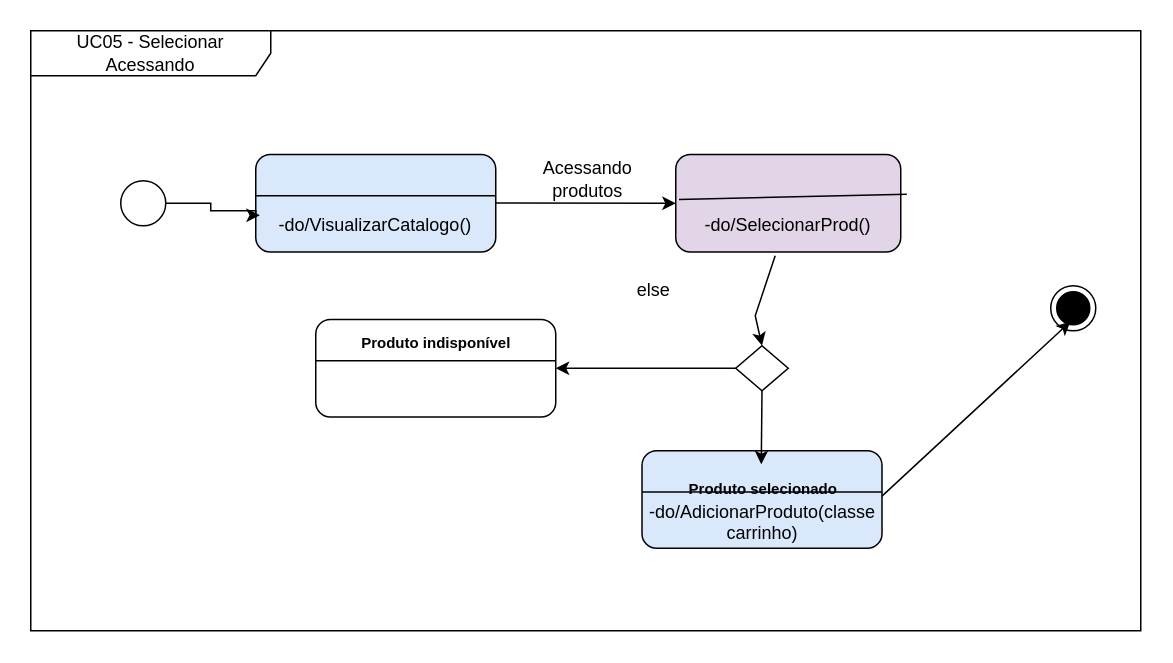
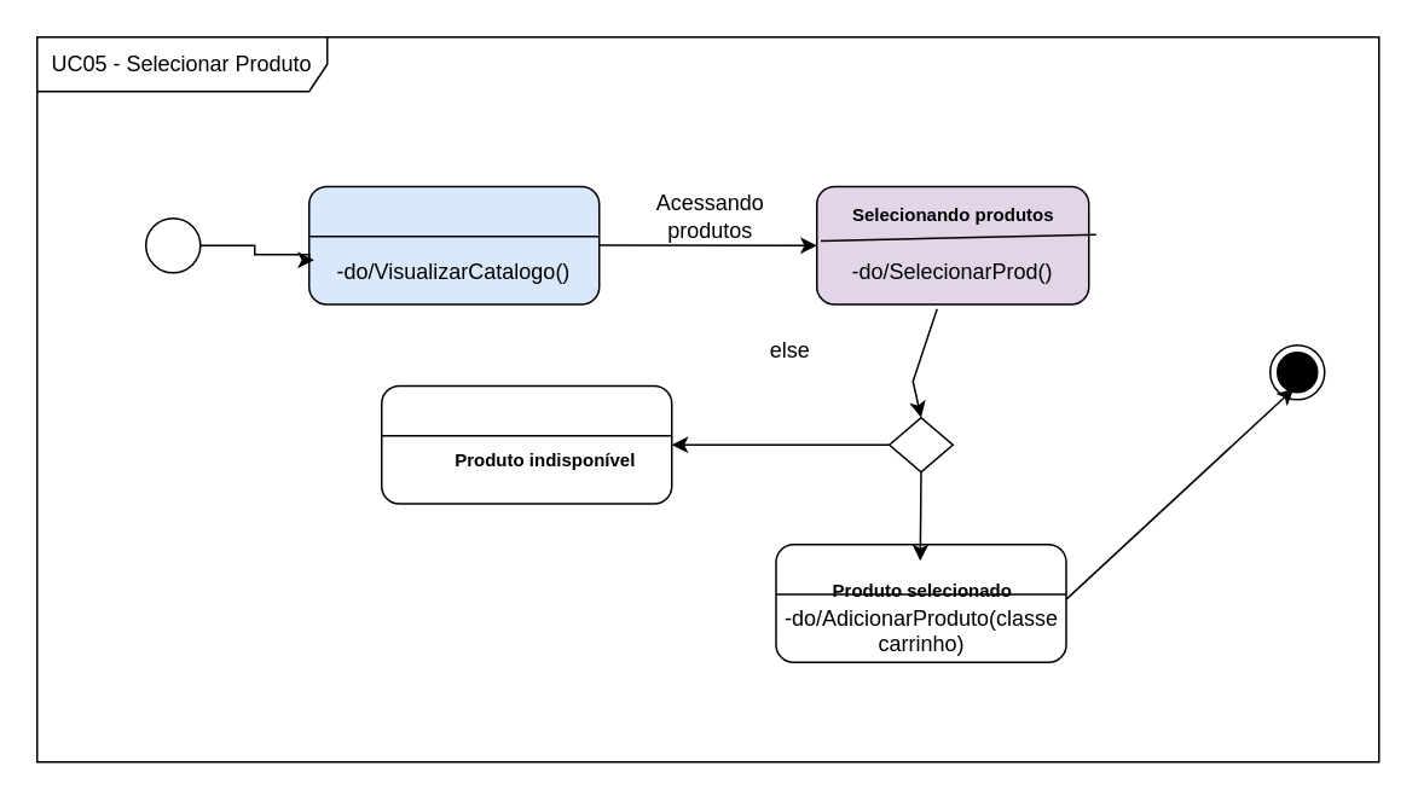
- <mxCell id="2" value="UC05 - Selecionar Acessando" style="shape=umlFrame;whiteSpace=wrap;html=1;pointerEvents=0;recursiveResize=0;container=1;collapsible=0;width=160;" vertex="1" parent="1"><mxGeometry x="20" y="20" width="740" height="400" as="geometry" /></mxCell>
+ <mxCell id="2" value="UC05 - Selecionar Produto" style="shape=umlFrame;whiteSpace=wrap;html=1;pointerEvents=0;recursiveResize=0;container=1;collapsible=0;width=160;" vertex="1" parent="1"><mxGeometry x="20" y="20" width="740" height="400" as="geometry" /></mxCell>
+ <mxCell id="9" value="&lt;span style=&quot;font-size: 10px;&quot;&gt;&lt;b&gt;Selecionando produtos&lt;br&gt;&lt;/b&gt;&lt;/span&gt;" style="text;html=1;align=center;verticalAlign=middle;resizable=0;points=[];autosize=1;strokeColor=none;fillColor=none;" vertex="1" parent="2"><mxGeometry x="440" y="82.5" width="130" height="30" as="geometry" /></mxCell>
- <mxCell id="17" value="&lt;span style=&quot;font-size: 10px;&quot;&gt;&lt;b&gt;Produto indisponível&lt;br&gt;&lt;/b&gt;&lt;/span&gt;" style="text;html=1;align=center;verticalAlign=middle;resizable=0;points=[];autosize=1;strokeColor=none;fillColor=none;" vertex="1" parent="2"><mxGeometry x="210" y="192.5" width="120" height="30" as="geometry" /></mxCell>
+ <mxCell id="17" value="&lt;span style=&quot;font-size: 10px;&quot;&gt;&lt;b&gt;Produto indisponível&lt;br&gt;&lt;/b&gt;&lt;/span&gt;" style="text;html=1;align=center;verticalAlign=middle;resizable=0;points=[];autosize=1;strokeColor=none;fillColor=none;" vertex="1" parent="2"><mxGeometry x="220" y="217.5" width="120" height="30" as="geometry" /></mxCell>
- <mxCell id="19" value="&lt;br&gt;&lt;br&gt;-do/AdicionarProduto(classe carrinho)" style="rounded=1;whiteSpace=wrap;html=1;fillColor=#dae8fc;" vertex="1" parent="2"><mxGeometry x="407.5" y="280" width="160" height="65" as="geometry" /></mxCell>
+ <mxCell id="19" value="&lt;br&gt;&lt;br&gt;-do/AdicionarProduto(classe carrinho)" style="rounded=1;whiteSpace=wrap;html=1;" vertex="1" parent="2"><mxGeometry x="407.5" y="280" width="160" height="65" as="geometry" /></mxCell>
